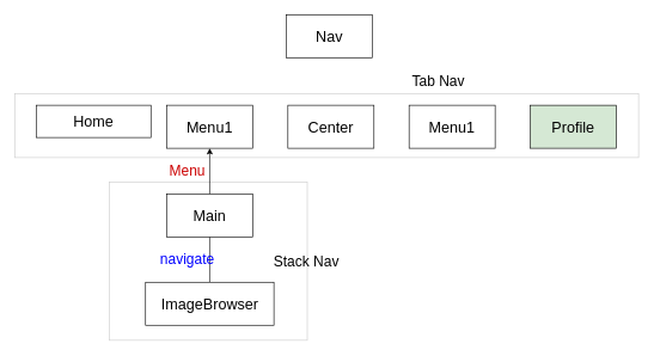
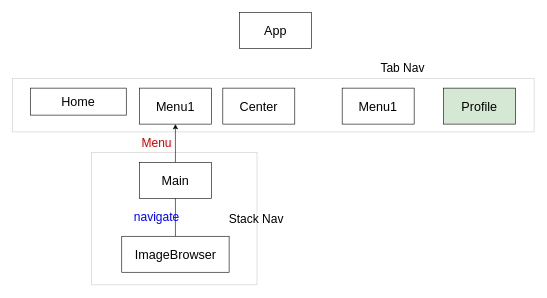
- <mxCell id="5" value="&lt;span style=&quot;font-size: 21px&quot;&gt;Nav&lt;/span&gt;" style="rounded=0;whiteSpace=wrap;html=1;" vertex="1" parent="1"><mxGeometry x="399" y="20" width="120" height="60" as="geometry" /></mxCell>
+ <mxCell id="5" value="&lt;span style=&quot;font-size: 21px&quot;&gt;App&lt;/span&gt;" style="rounded=0;whiteSpace=wrap;html=1;" vertex="1" parent="1"><mxGeometry x="399" y="20" width="120" height="60" as="geometry" /></mxCell>
- <mxCell id="15" value="&lt;font style=&quot;font-size: 20px&quot;&gt;Tab Nav&lt;/font&gt;" style="text;html=1;strokeColor=none;fillColor=none;align=center;verticalAlign=middle;whiteSpace=wrap;rounded=0;" vertex="1" parent="1"><mxGeometry x="556" y="102" width="110" height="20" as="geometry" /></mxCell>
+ <mxCell id="15" value="&lt;font style=&quot;font-size: 20px&quot;&gt;Tab Nav&lt;/font&gt;" style="text;html=1;strokeColor=none;fillColor=none;align=center;verticalAlign=middle;whiteSpace=wrap;rounded=0;" vertex="1" parent="1"><mxGeometry x="616" y="102" width="110" height="20" as="geometry" /></mxCell>
- <mxCell id="7" value="&lt;font style=&quot;font-size: 21px&quot;&gt;Center&lt;/font&gt;" style="rounded=0;whiteSpace=wrap;html=1;" vertex="1" parent="1"><mxGeometry x="401" y="146" width="120" height="60" as="geometry" /></mxCell>
+ <mxCell id="7" value="&lt;font style=&quot;font-size: 21px&quot;&gt;Center&lt;/font&gt;" style="rounded=0;whiteSpace=wrap;html=1;" vertex="1" parent="1"><mxGeometry x="371" y="146" width="120" height="60" as="geometry" /></mxCell>
